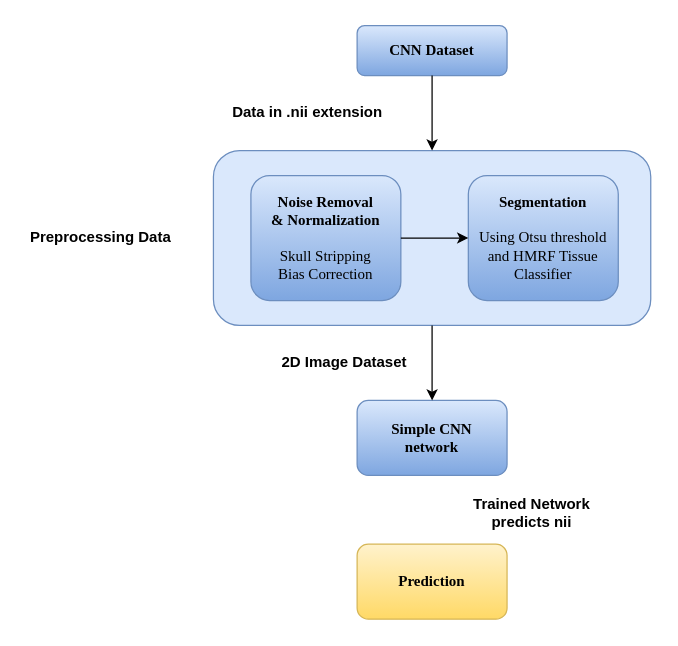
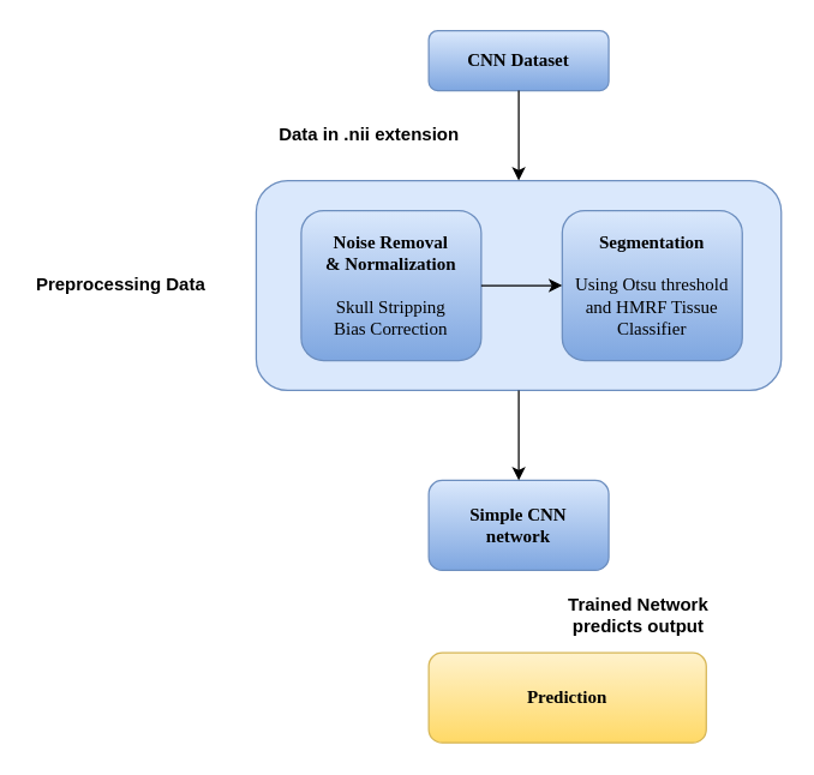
- <mxCell id="13" value="&lt;div&gt;&lt;b&gt;2D Image Dataset &lt;br&gt;&lt;/b&gt;&lt;/div&gt;" style="text;html=1;strokeColor=none;fillColor=none;align=center;verticalAlign=middle;whiteSpace=wrap;rounded=0;" vertex="1" parent="1"><mxGeometry x="190" y="280" width="170" height="20" as="geometry" /></mxCell>
- <mxCell id="15" value="&lt;b&gt;Trained Network predicts nii &lt;/b&gt;" style="text;html=1;strokeColor=none;fillColor=none;align=center;verticalAlign=middle;whiteSpace=wrap;rounded=0;" vertex="1" parent="1"><mxGeometry x="370" y="400" width="110" height="20" as="geometry" /></mxCell>
+ <mxCell id="15" value="&lt;b&gt;Trained Network predicts output &lt;/b&gt;" style="text;html=1;strokeColor=none;fillColor=none;align=center;verticalAlign=middle;whiteSpace=wrap;rounded=0;" vertex="1" parent="1"><mxGeometry x="370" y="400" width="110" height="20" as="geometry" /></mxCell>
- <mxCell id="14" value="&lt;font face=&quot;Sans Serif&quot;&gt;&lt;b&gt;Prediction&lt;/b&gt;&lt;/font&gt;" style="rounded=1;whiteSpace=wrap;html=1;fillColor=#fff2cc;gradientColor=#ffd966;strokeColor=#d6b656;" vertex="1" parent="1"><mxGeometry x="285" y="435" width="120" height="60" as="geometry" /></mxCell>
+ <mxCell id="14" value="&lt;font face=&quot;Sans Serif&quot;&gt;&lt;b&gt;Prediction&lt;/b&gt;&lt;/font&gt;" style="rounded=1;whiteSpace=wrap;html=1;fillColor=#fff2cc;gradientColor=#ffd966;strokeColor=#d6b656;" vertex="1" parent="1"><mxGeometry x="285" y="435" width="185" height="60" as="geometry" /></mxCell>
